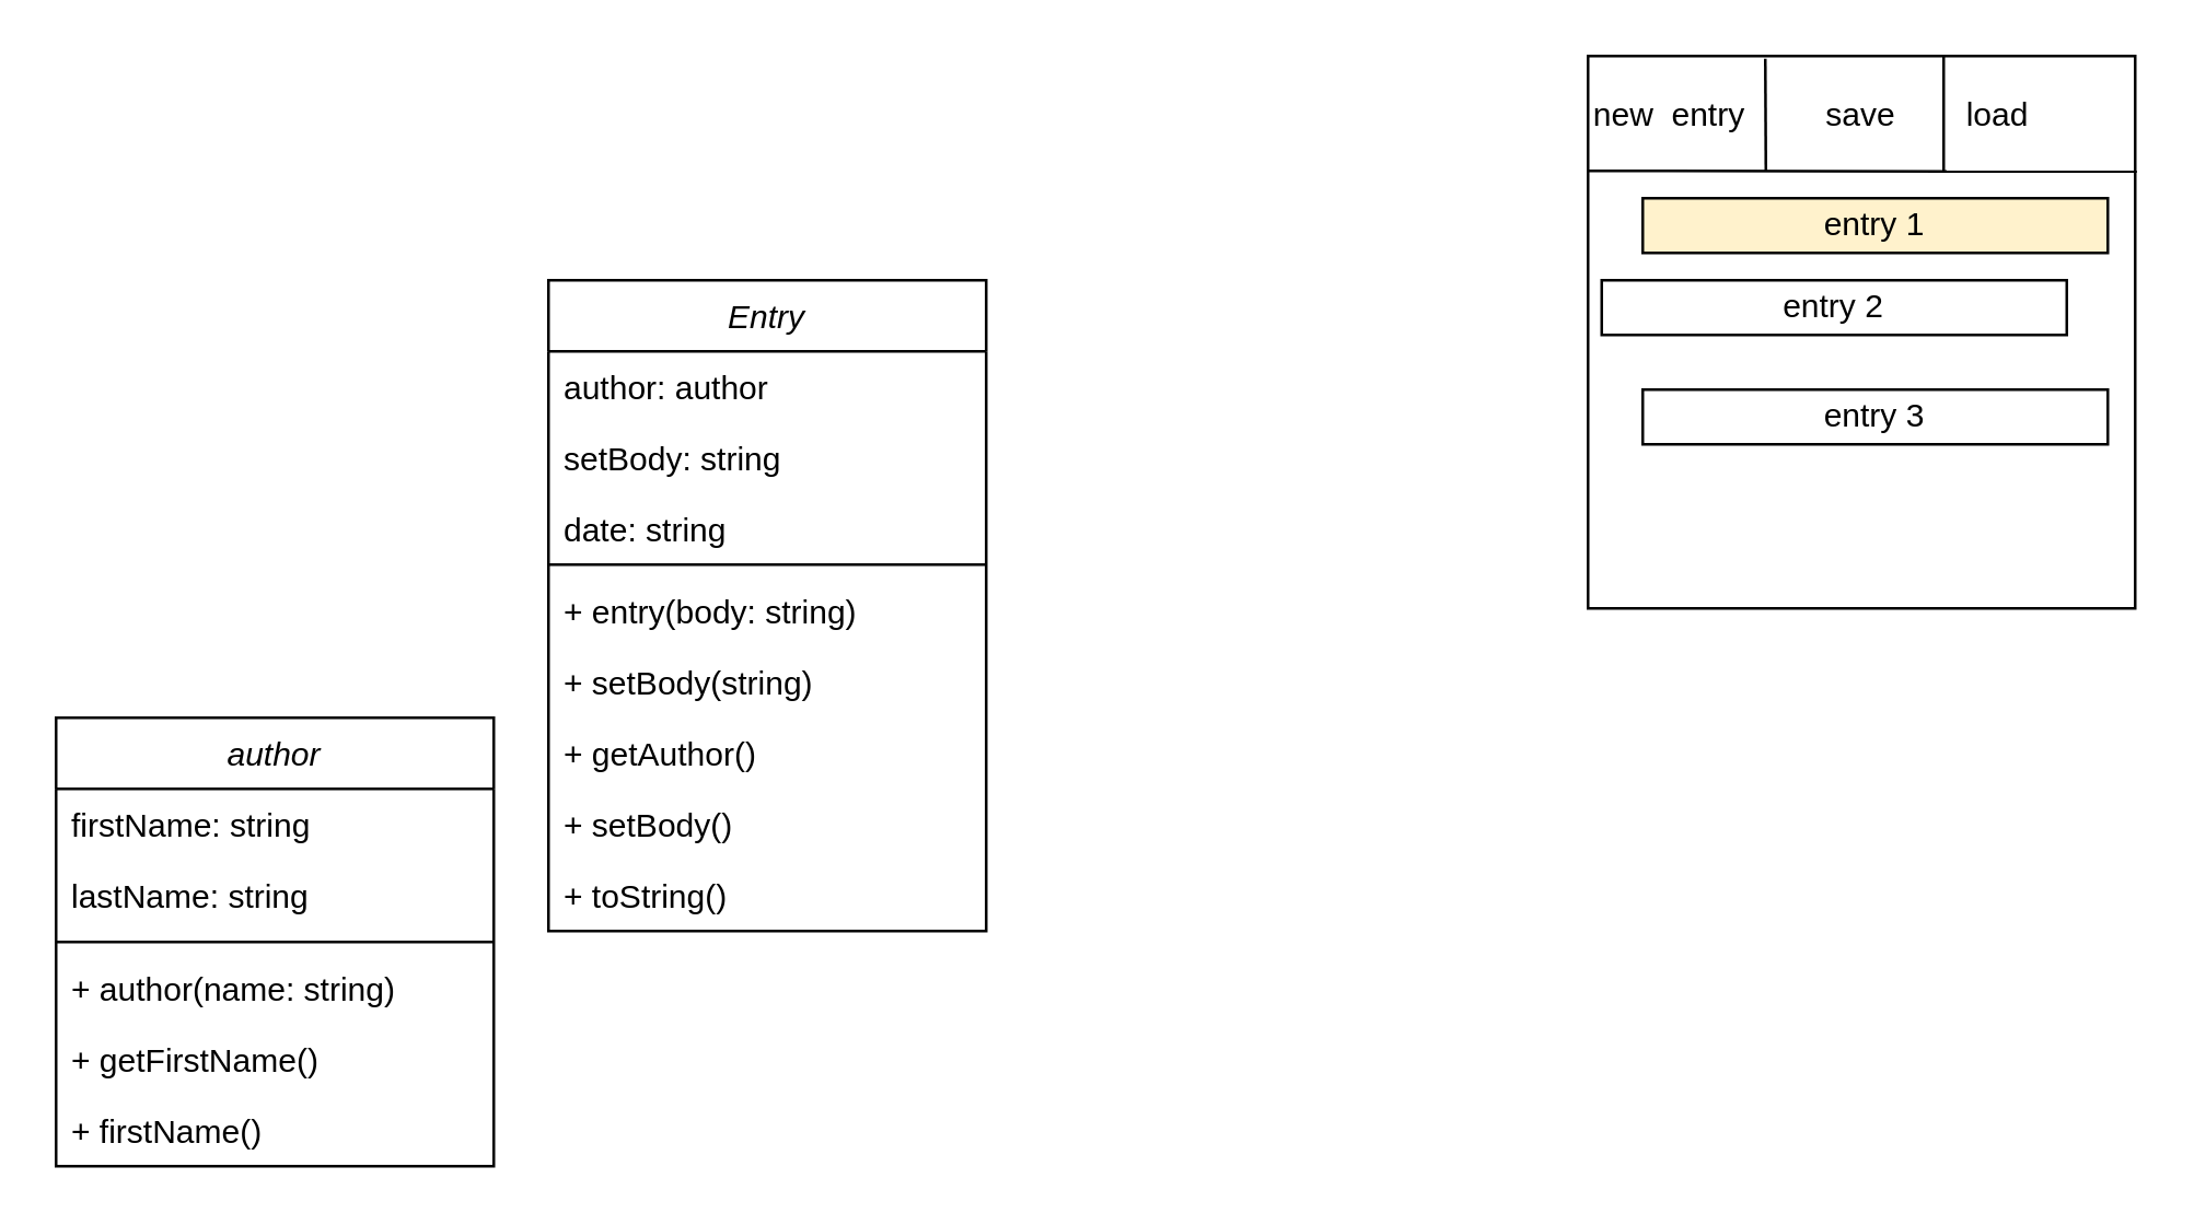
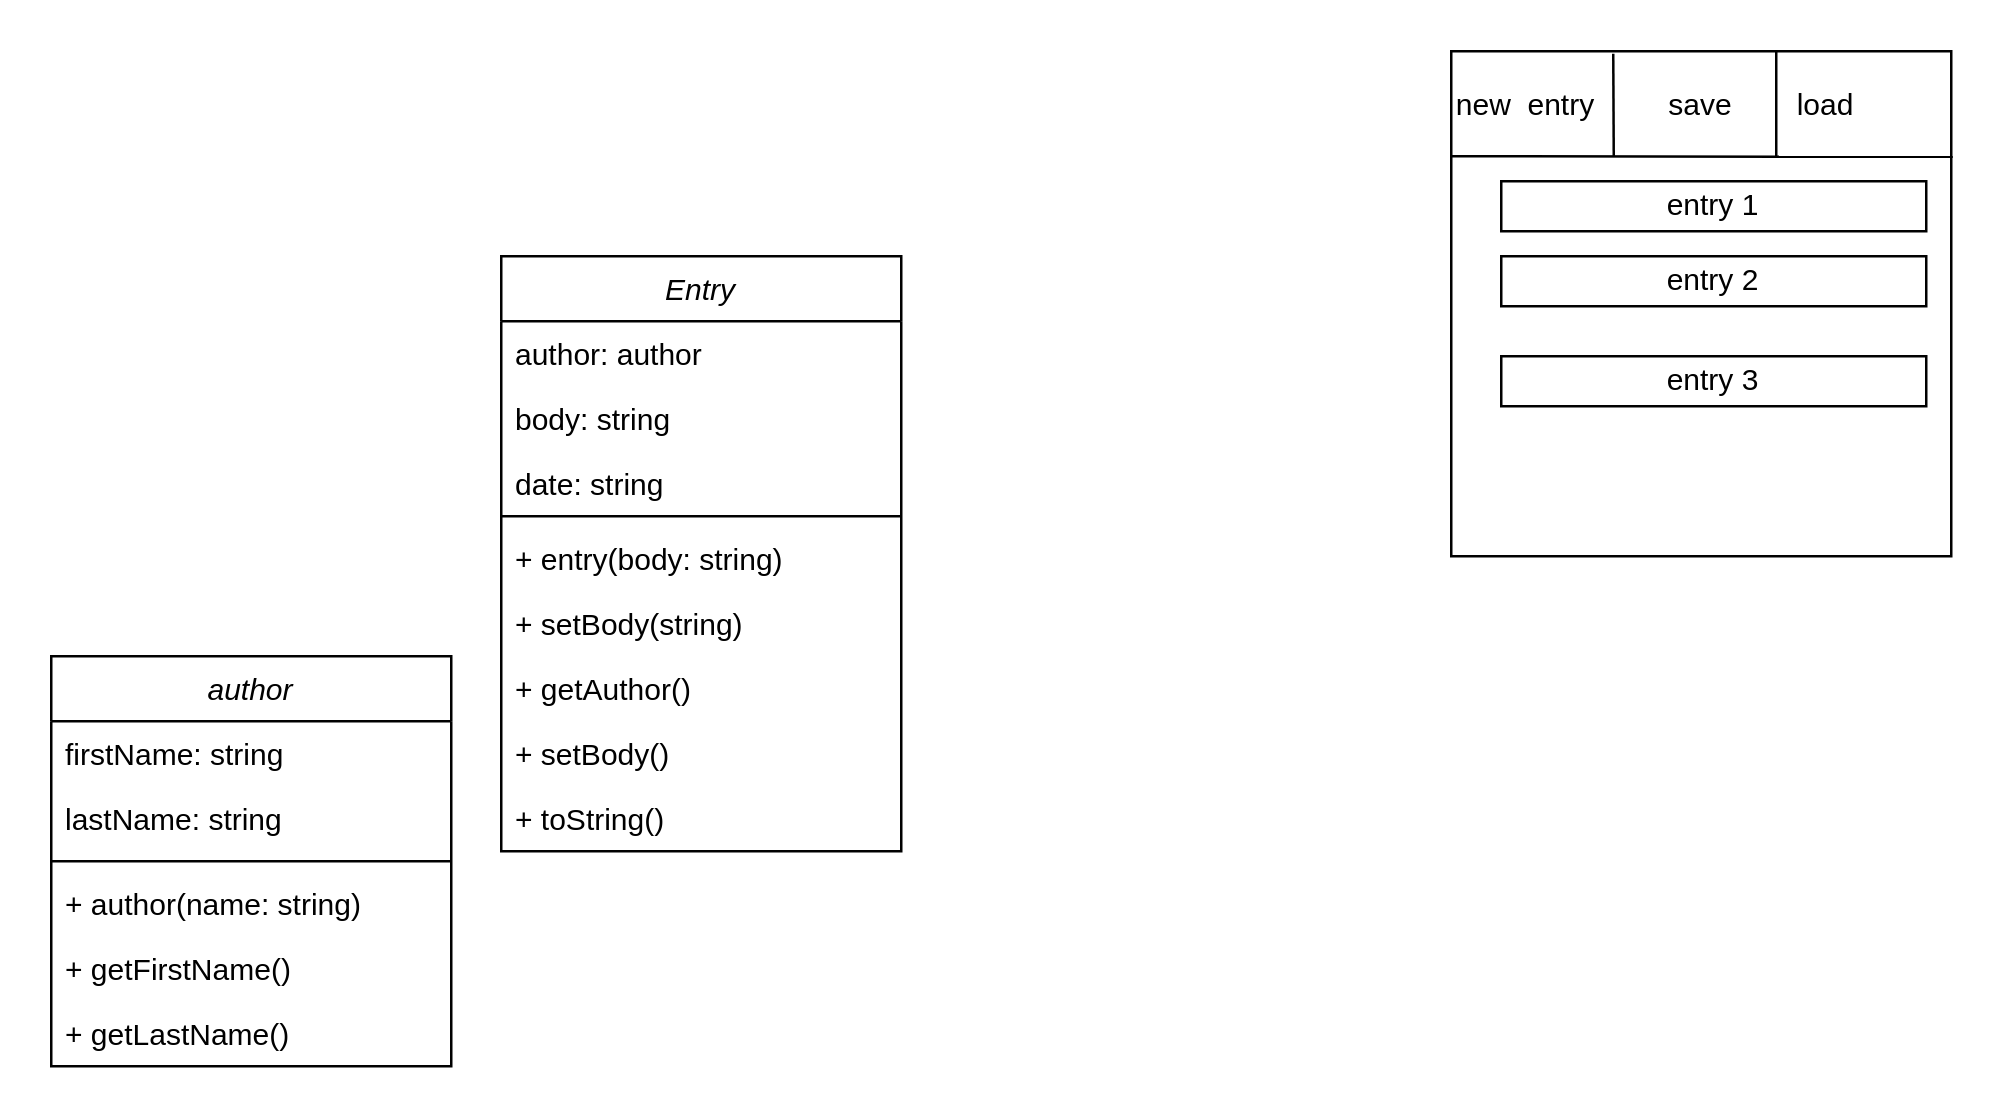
- <mxCell id="26" value="entry 1" style="rounded=0;whiteSpace=wrap;html=1;fillColor=#fff2cc;" parent="1" vertex="1"><mxGeometry x="600" y="72" width="170" height="20" as="geometry" /></mxCell>
+ <mxCell id="26" value="entry 1" style="rounded=0;whiteSpace=wrap;html=1;" parent="1" vertex="1"><mxGeometry x="600" y="72" width="170" height="20" as="geometry" /></mxCell>
- <mxCell id="27" value="entry 2" style="rounded=0;whiteSpace=wrap;html=1;" parent="1" vertex="1"><mxGeometry x="585" y="102" width="170" height="20" as="geometry" /></mxCell>
+ <mxCell id="27" value="entry 2" style="rounded=0;whiteSpace=wrap;html=1;" parent="1" vertex="1"><mxGeometry x="600" y="102" width="170" height="20" as="geometry" /></mxCell>
- <mxCell id="4" value="setBody: string" style="text;align=left;verticalAlign=top;spacingLeft=4;spacingRight=4;overflow=hidden;rotatable=0;points=[[0,0.5],[1,0.5]];portConstraint=eastwest;rounded=0;shadow=0;html=0;" parent="2" vertex="1"><mxGeometry y="52" width="160" height="26" as="geometry" /></mxCell>
+ <mxCell id="4" value="body: string" style="text;align=left;verticalAlign=top;spacingLeft=4;spacingRight=4;overflow=hidden;rotatable=0;points=[[0,0.5],[1,0.5]];portConstraint=eastwest;rounded=0;shadow=0;html=0;" parent="2" vertex="1"><mxGeometry y="52" width="160" height="26" as="geometry" /></mxCell>
- <mxCell id="18" value="+ firstName()" style="text;align=left;verticalAlign=top;spacingLeft=4;spacingRight=4;overflow=hidden;rotatable=0;points=[[0,0.5],[1,0.5]];portConstraint=eastwest;" parent="12" vertex="1"><mxGeometry y="138" width="160" height="26" as="geometry" /></mxCell>
+ <mxCell id="18" value="+ getLastName()" style="text;align=left;verticalAlign=top;spacingLeft=4;spacingRight=4;overflow=hidden;rotatable=0;points=[[0,0.5],[1,0.5]];portConstraint=eastwest;" parent="12" vertex="1"><mxGeometry y="138" width="160" height="26" as="geometry" /></mxCell>
